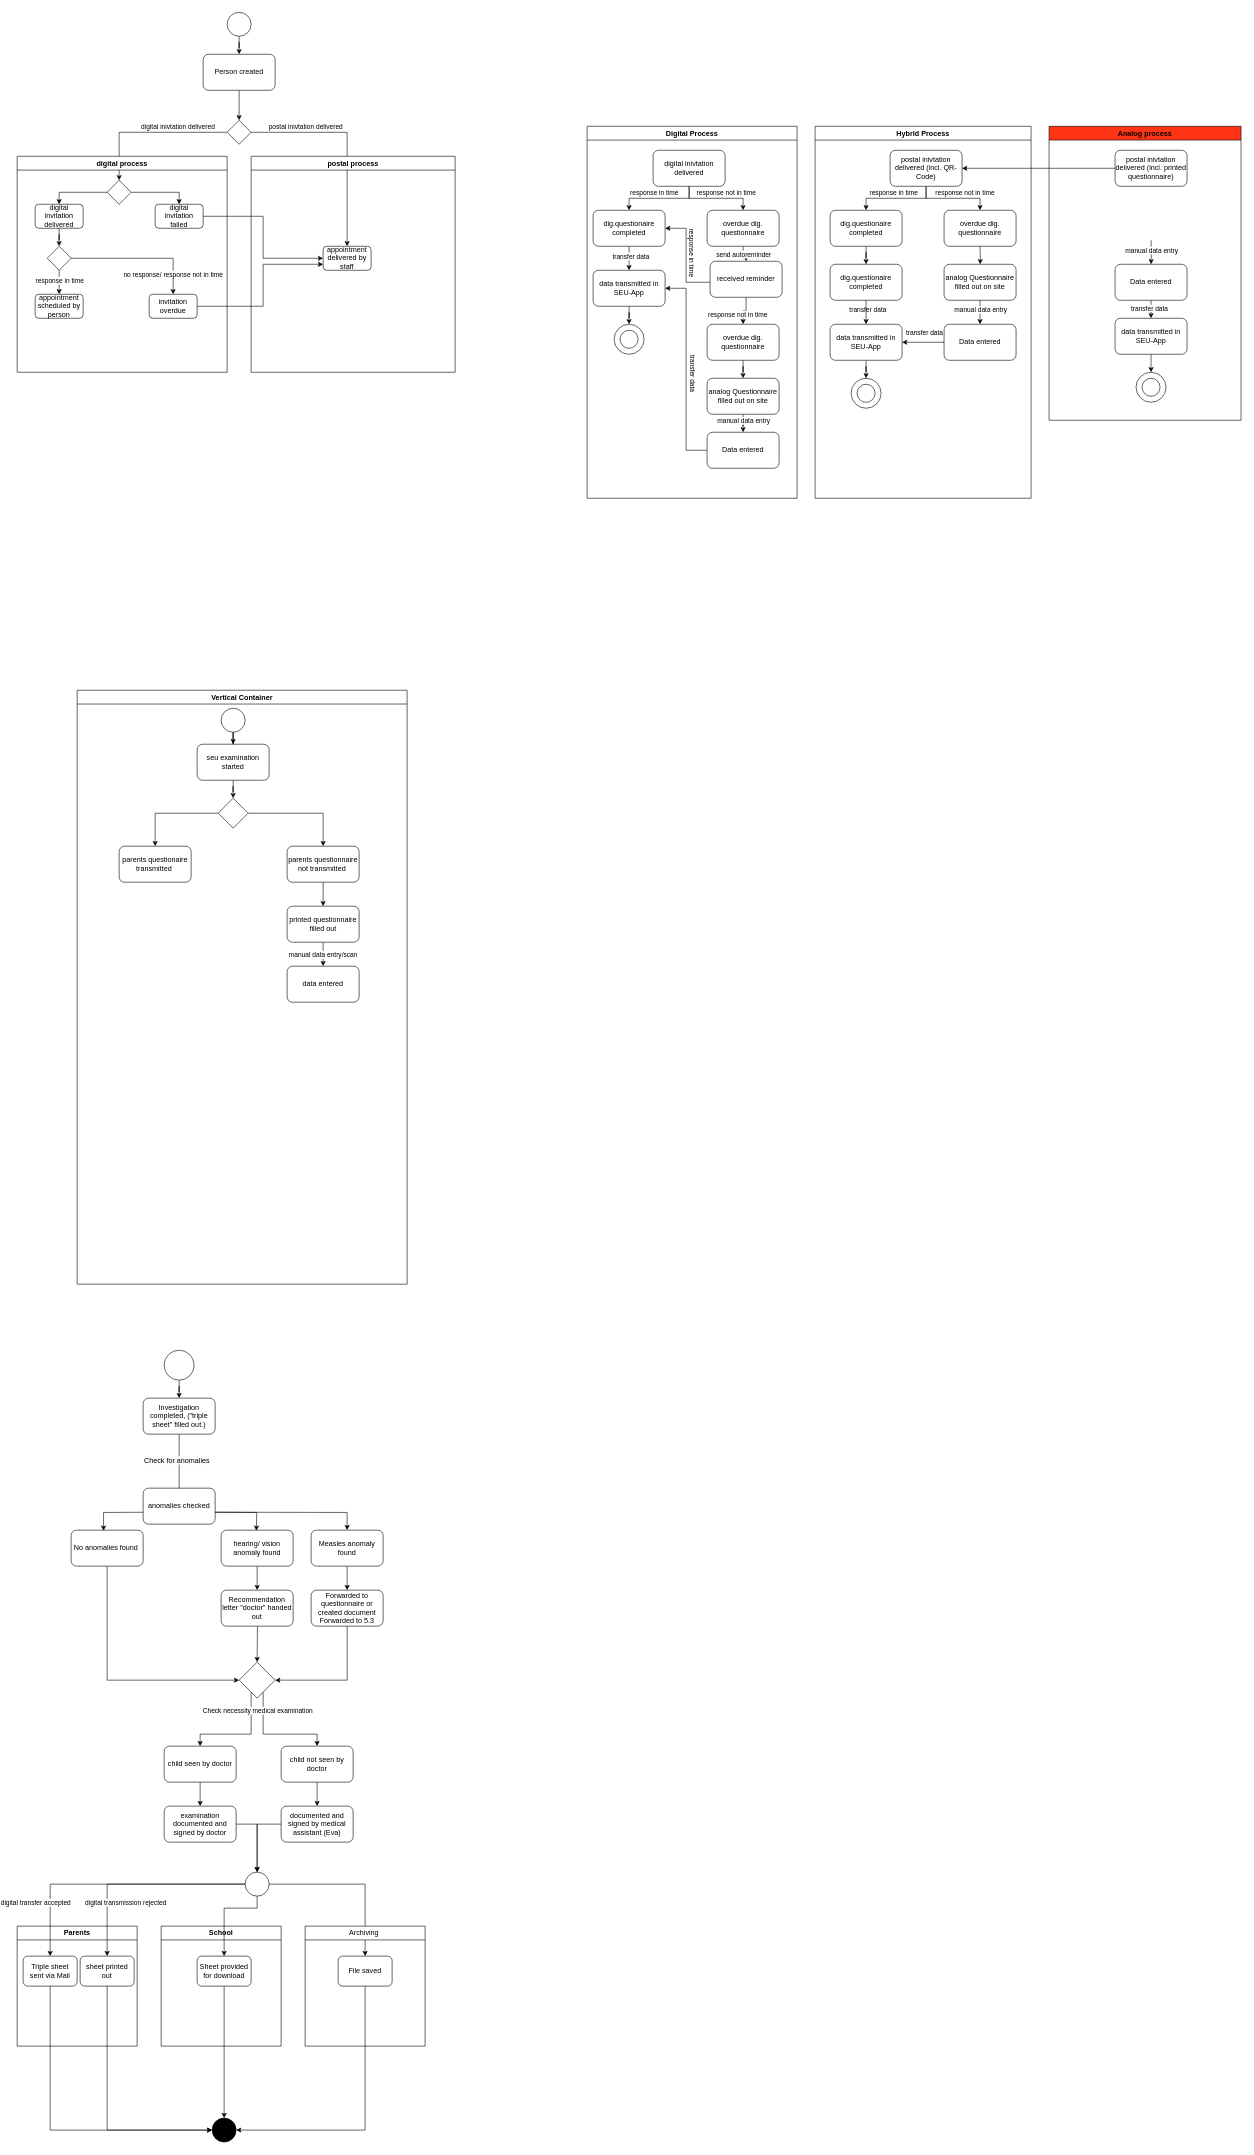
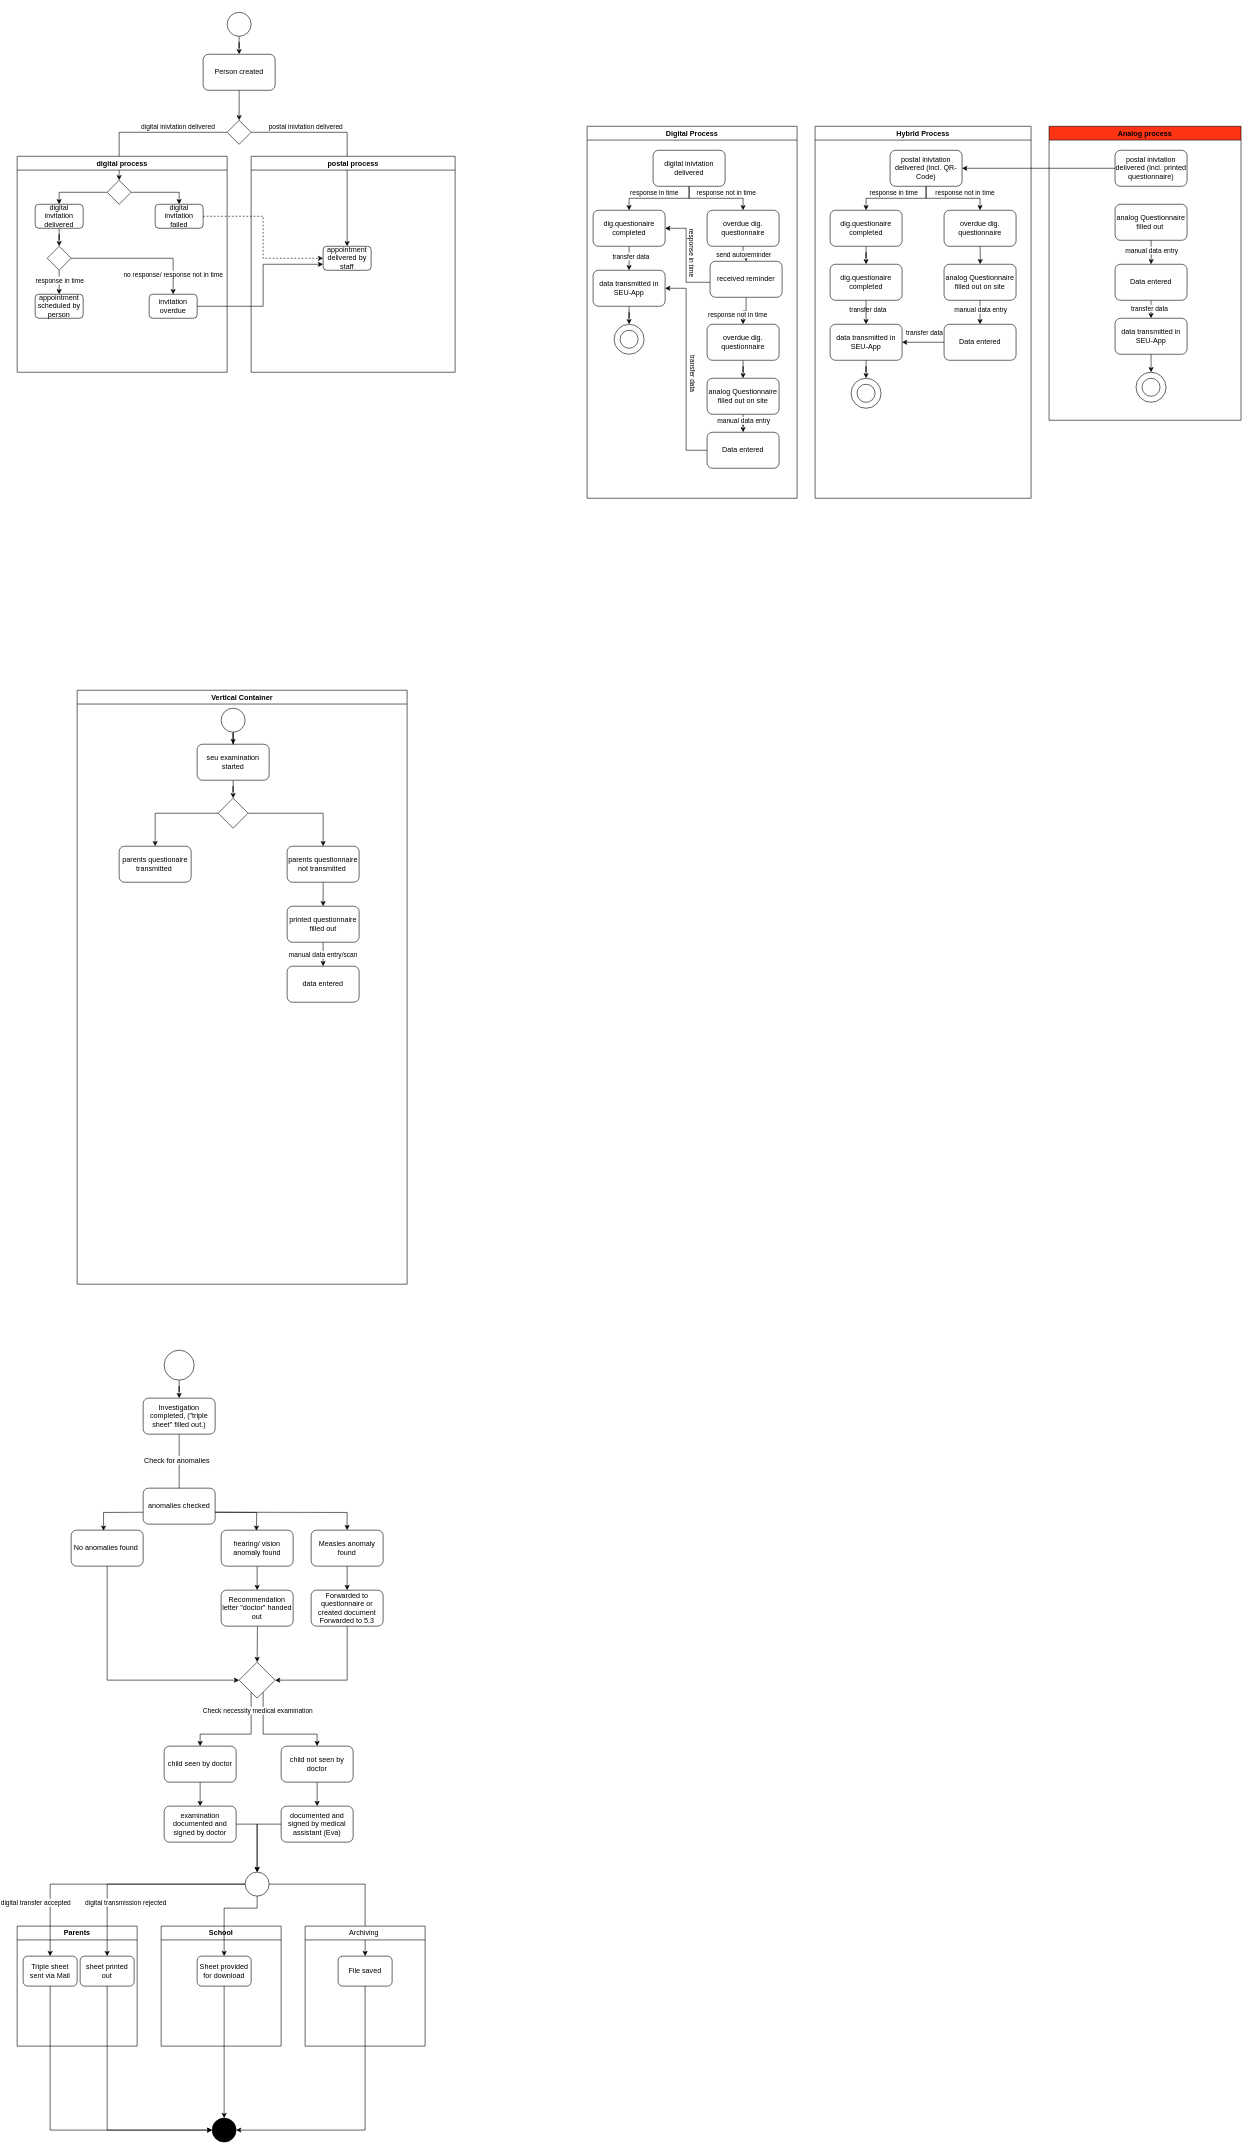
+ <mxCell id="135" value="analog Questionnaire filled out&amp;nbsp;" style="whiteSpace=wrap;html=1;rounded=1;" parent="132" vertex="1"><mxGeometry x="110" y="130" width="120" height="60" as="geometry" /></mxCell>
- <mxCell id="27" style="edgeStyle=orthogonalEdgeStyle;rounded=0;orthogonalLoop=1;jettySize=auto;html=1;entryX=0;entryY=0.5;entryDx=0;entryDy=0;" parent="1" source="16" target="25" edge="1"><mxGeometry relative="1" as="geometry" /></mxCell>
+ <mxCell id="27" style="edgeStyle=orthogonalEdgeStyle;rounded=0;orthogonalLoop=1;jettySize=auto;html=1;entryX=0;entryY=0.5;entryDx=0;entryDy=0;dashed=1;" parent="1" source="16" target="25" edge="1"><mxGeometry relative="1" as="geometry" /></mxCell>
